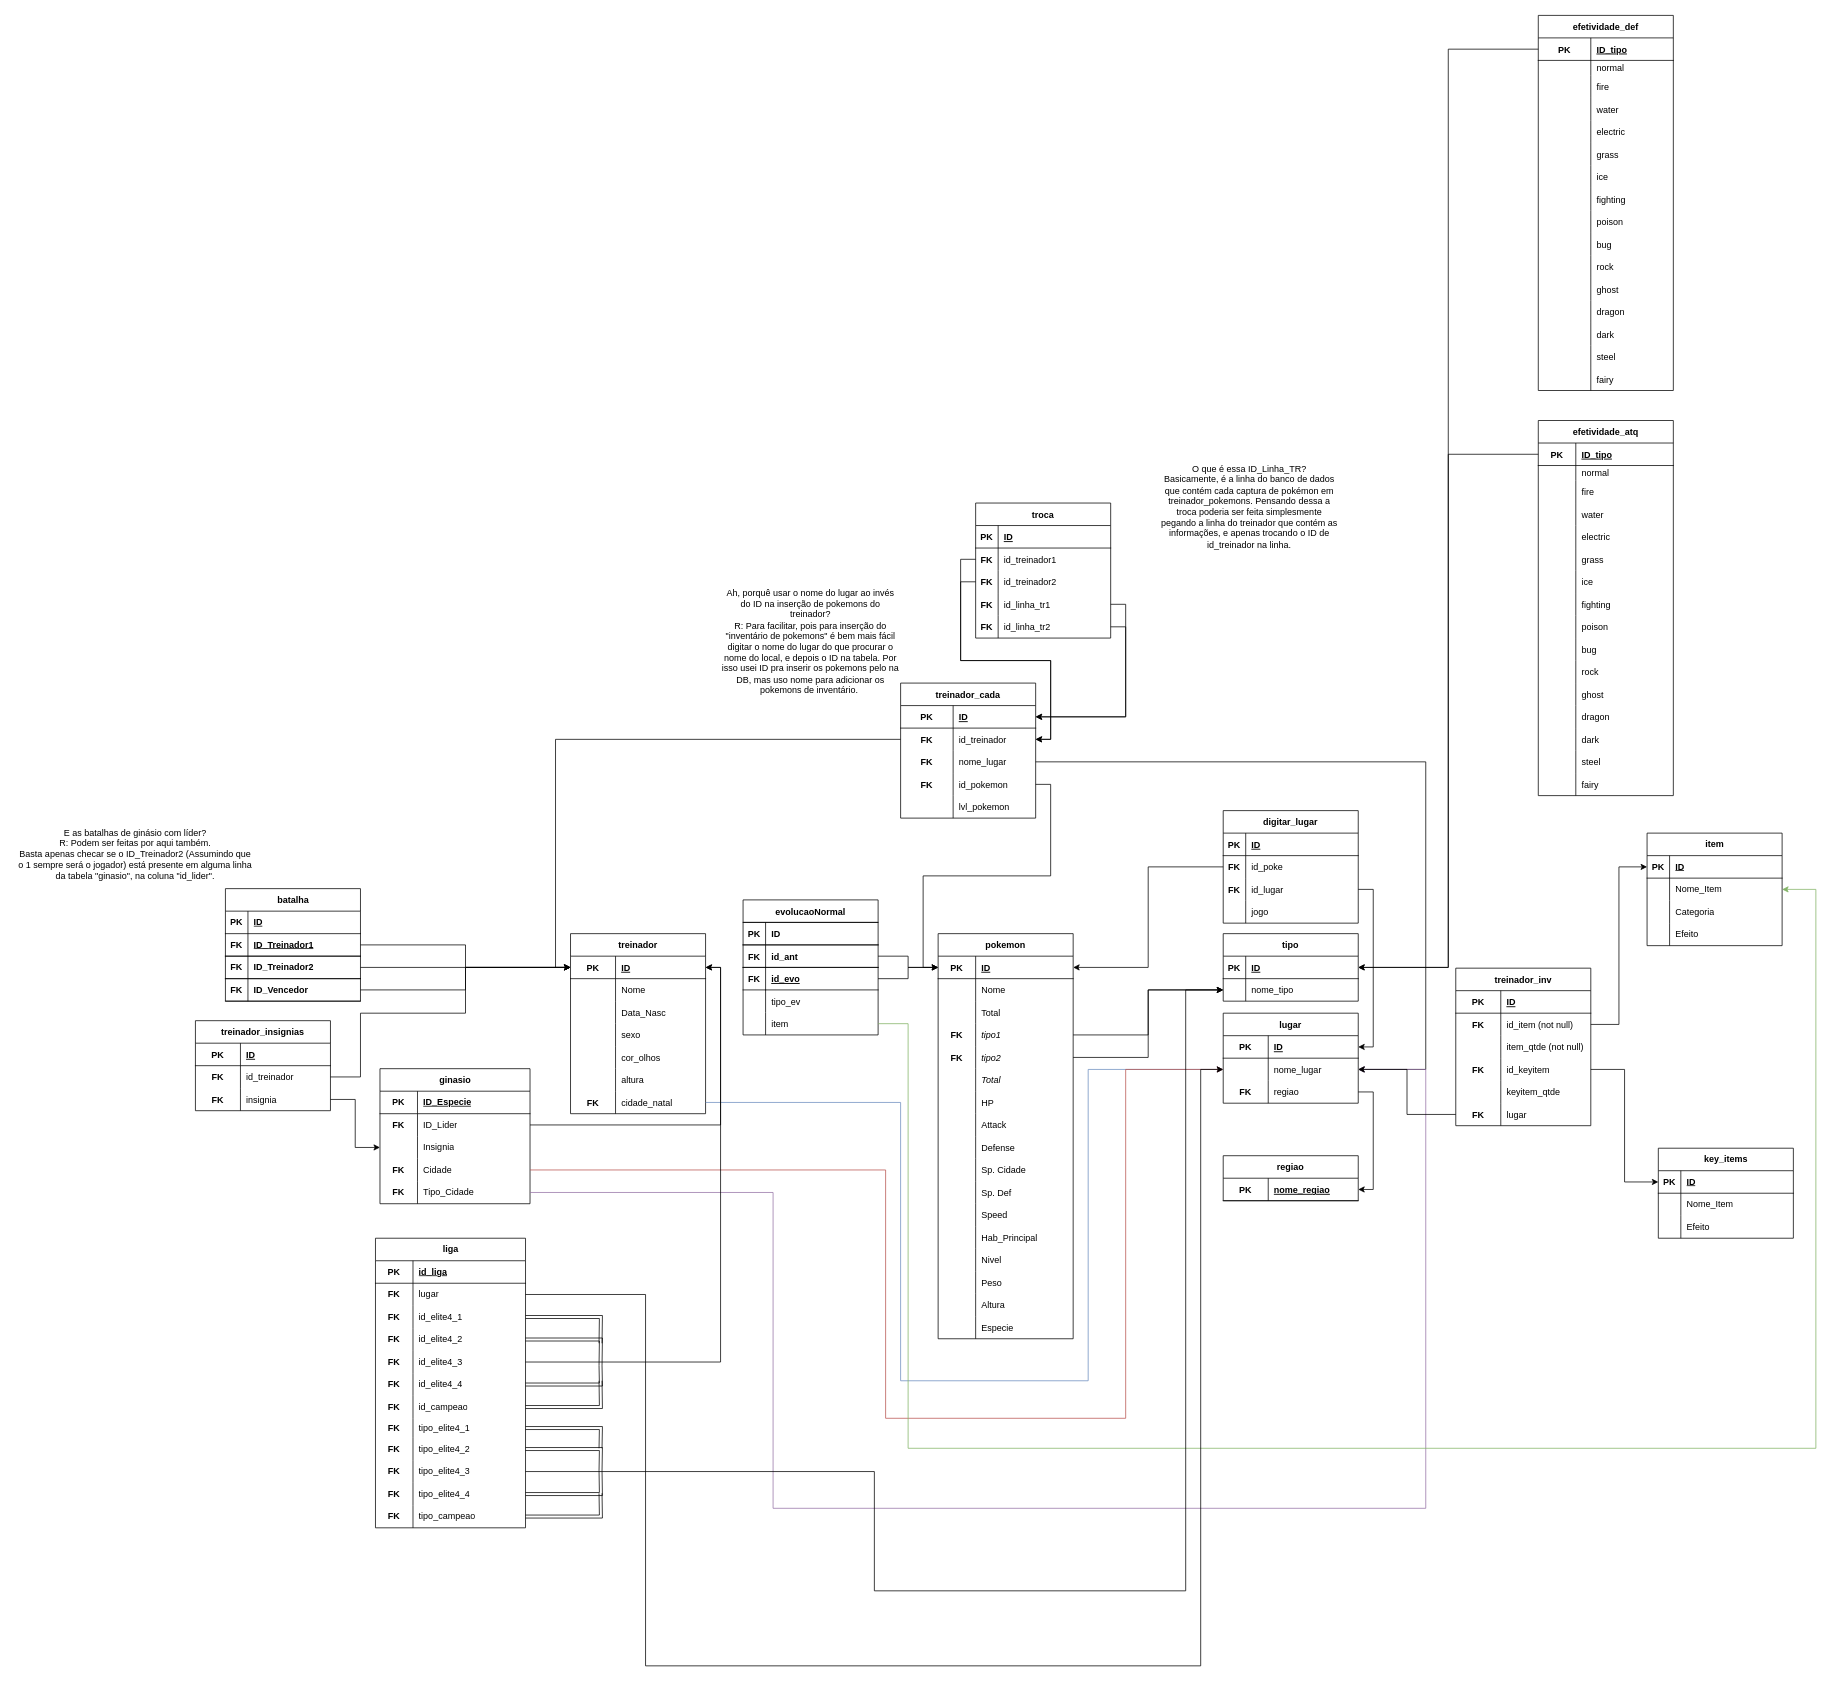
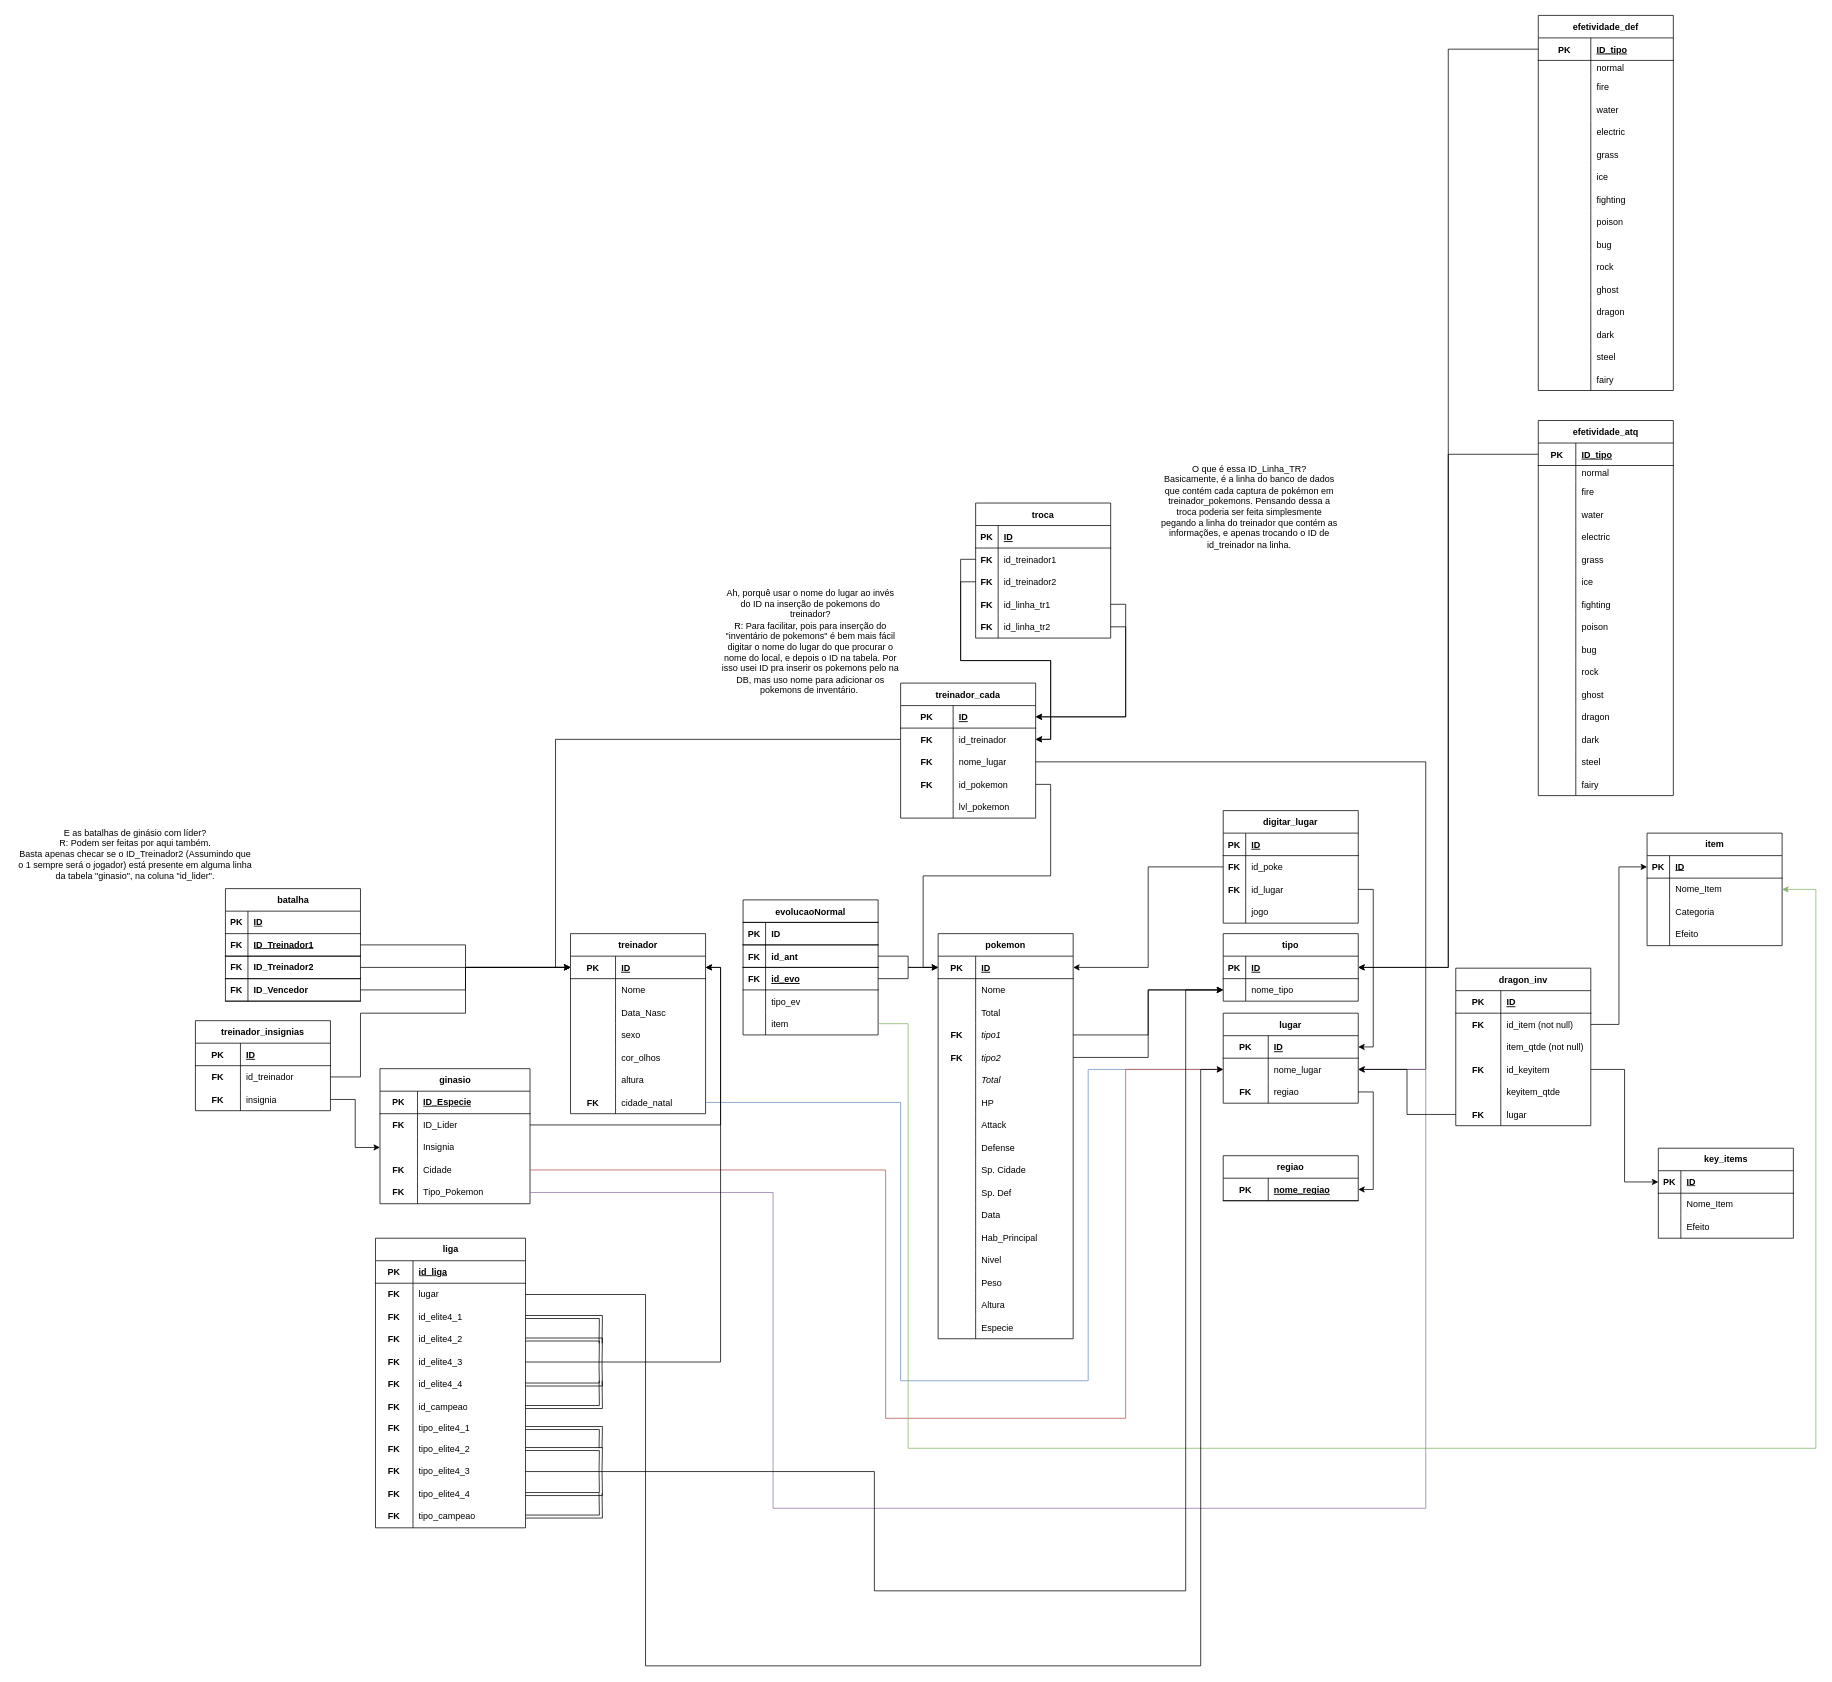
- <mxCell id="222" value="treinador_inv" style="shape=table;startSize=30;container=1;collapsible=1;childLayout=tableLayout;fixedRows=1;rowLines=0;fontStyle=1;align=center;resizeLast=1;" parent="1" vertex="1"><mxGeometry x="1940" y="1290" width="180" height="210" as="geometry" /></mxCell>
+ <mxCell id="222" value="dragon_inv" style="shape=table;startSize=30;container=1;collapsible=1;childLayout=tableLayout;fixedRows=1;rowLines=0;fontStyle=1;align=center;resizeLast=1;" parent="1" vertex="1"><mxGeometry x="1940" y="1290" width="180" height="210" as="geometry" /></mxCell>
- <mxCell id="206" value="Tipo_Cidade" style="shape=partialRectangle;connectable=0;fillColor=none;top=0;left=0;bottom=0;right=0;align=left;spacingLeft=6;overflow=hidden;whiteSpace=wrap;html=1;" parent="204" vertex="1"><mxGeometry x="50" width="150" height="30" as="geometry"><mxRectangle width="150" height="30" as="alternateBounds" /></mxGeometry></mxCell>
+ <mxCell id="206" value="Tipo_Pokemon" style="shape=partialRectangle;connectable=0;fillColor=none;top=0;left=0;bottom=0;right=0;align=left;spacingLeft=6;overflow=hidden;whiteSpace=wrap;html=1;" parent="204" vertex="1"><mxGeometry x="50" width="150" height="30" as="geometry"><mxRectangle width="150" height="30" as="alternateBounds" /></mxGeometry></mxCell>
- <mxCell id="38" value="Speed" style="shape=partialRectangle;connectable=0;fillColor=none;top=0;left=0;bottom=0;right=0;align=left;spacingLeft=6;overflow=hidden;" parent="36" vertex="1"><mxGeometry x="50" width="130" height="30" as="geometry"><mxRectangle width="130" height="30" as="alternateBounds" /></mxGeometry></mxCell>
+ <mxCell id="38" value="Data" style="shape=partialRectangle;connectable=0;fillColor=none;top=0;left=0;bottom=0;right=0;align=left;spacingLeft=6;overflow=hidden;" parent="36" vertex="1"><mxGeometry x="50" width="130" height="30" as="geometry"><mxRectangle width="130" height="30" as="alternateBounds" /></mxGeometry></mxCell>
